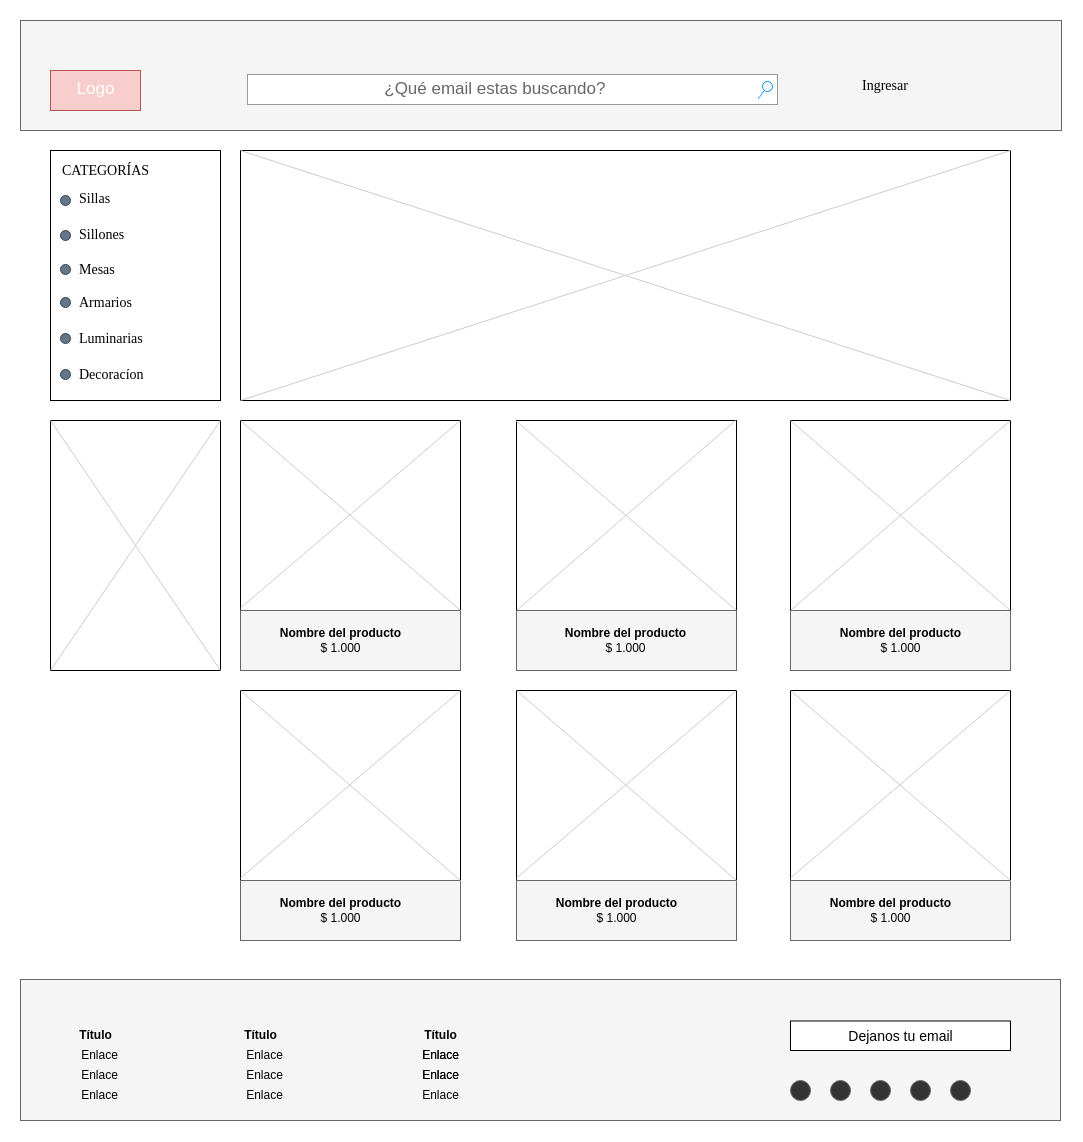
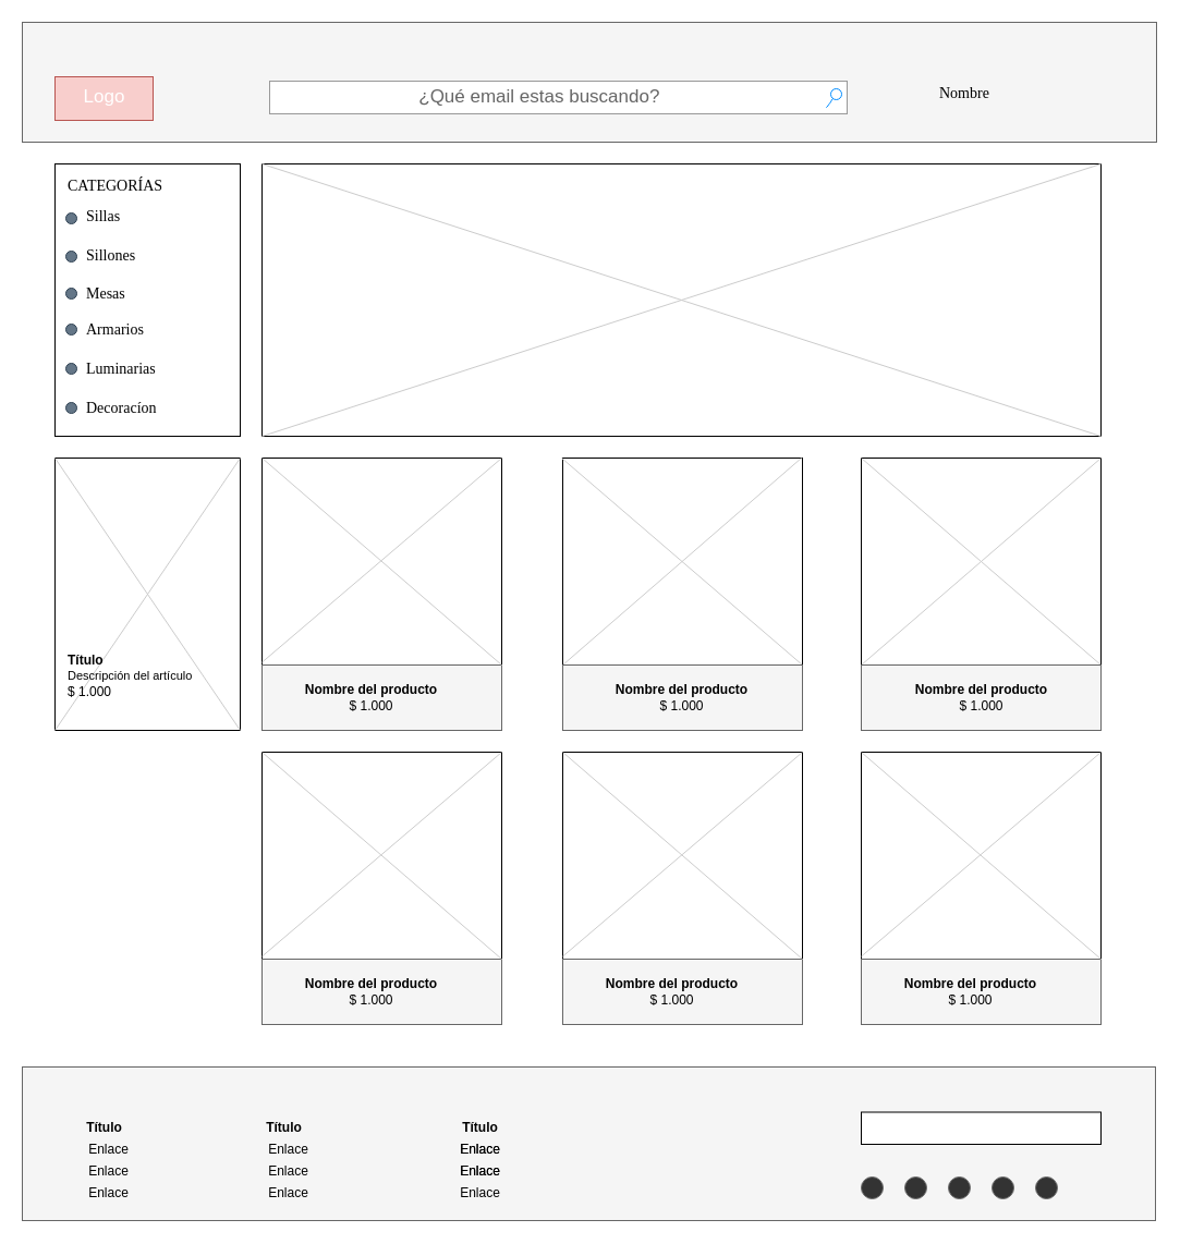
- <mxCell id="4" value="Ingresar" style="text;html=1;points=[];align=left;verticalAlign=top;spacingTop=-4;fontSize=14;fontFamily=Verdana" vertex="1" parent="1"><mxGeometry x="860" y="75" width="60" height="20" as="geometry" /></mxCell>
+ <mxCell id="4" value="Nombre" style="text;html=1;points=[];align=left;verticalAlign=top;spacingTop=-4;fontSize=14;fontFamily=Verdana" vertex="1" parent="1"><mxGeometry x="860" y="75" width="60" height="20" as="geometry" /></mxCell>
+ <mxCell id="44" value="&lt;b&gt;Título&lt;br&gt;&lt;/b&gt;&lt;font style=&quot;font-size: 11px;&quot;&gt;Descripción del artículo&lt;/font&gt;&lt;br&gt;$ 1.000" style="text;html=1;resizable=0;autosize=1;align=left;verticalAlign=middle;points=[];fillColor=none;strokeColor=none;rounded=0;" vertex="1" parent="1"><mxGeometry x="60" y="590" width="140" height="60" as="geometry" /></mxCell>
- <mxCell id="79" value="&lt;font style=&quot;font-size: 14px;&quot;&gt;Dejanos tu email&lt;/font&gt;" style="text;html=1;resizable=0;autosize=1;align=center;verticalAlign=middle;points=[];fillColor=none;strokeColor=none;rounded=0;fontSize=11;" vertex="1" parent="1"><mxGeometry x="835" y="1020.5" width="130" height="30" as="geometry" /></mxCell>
